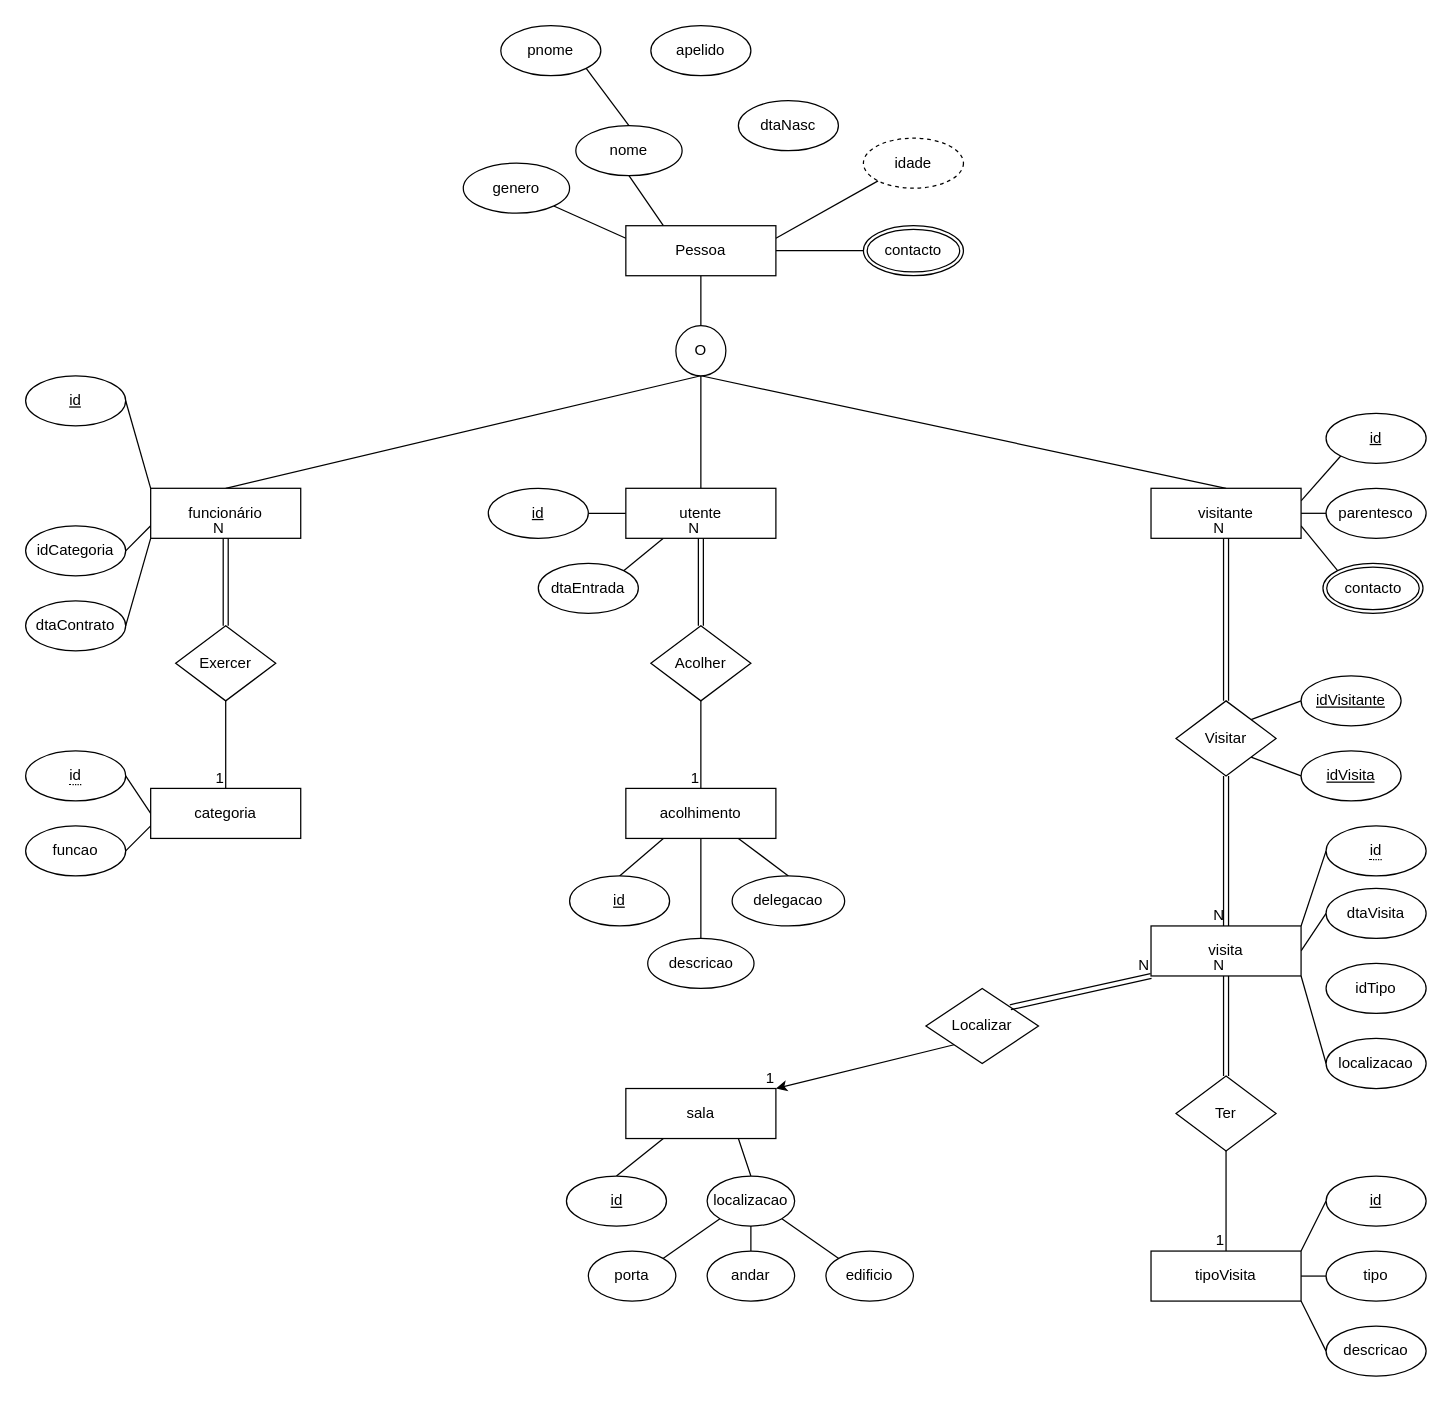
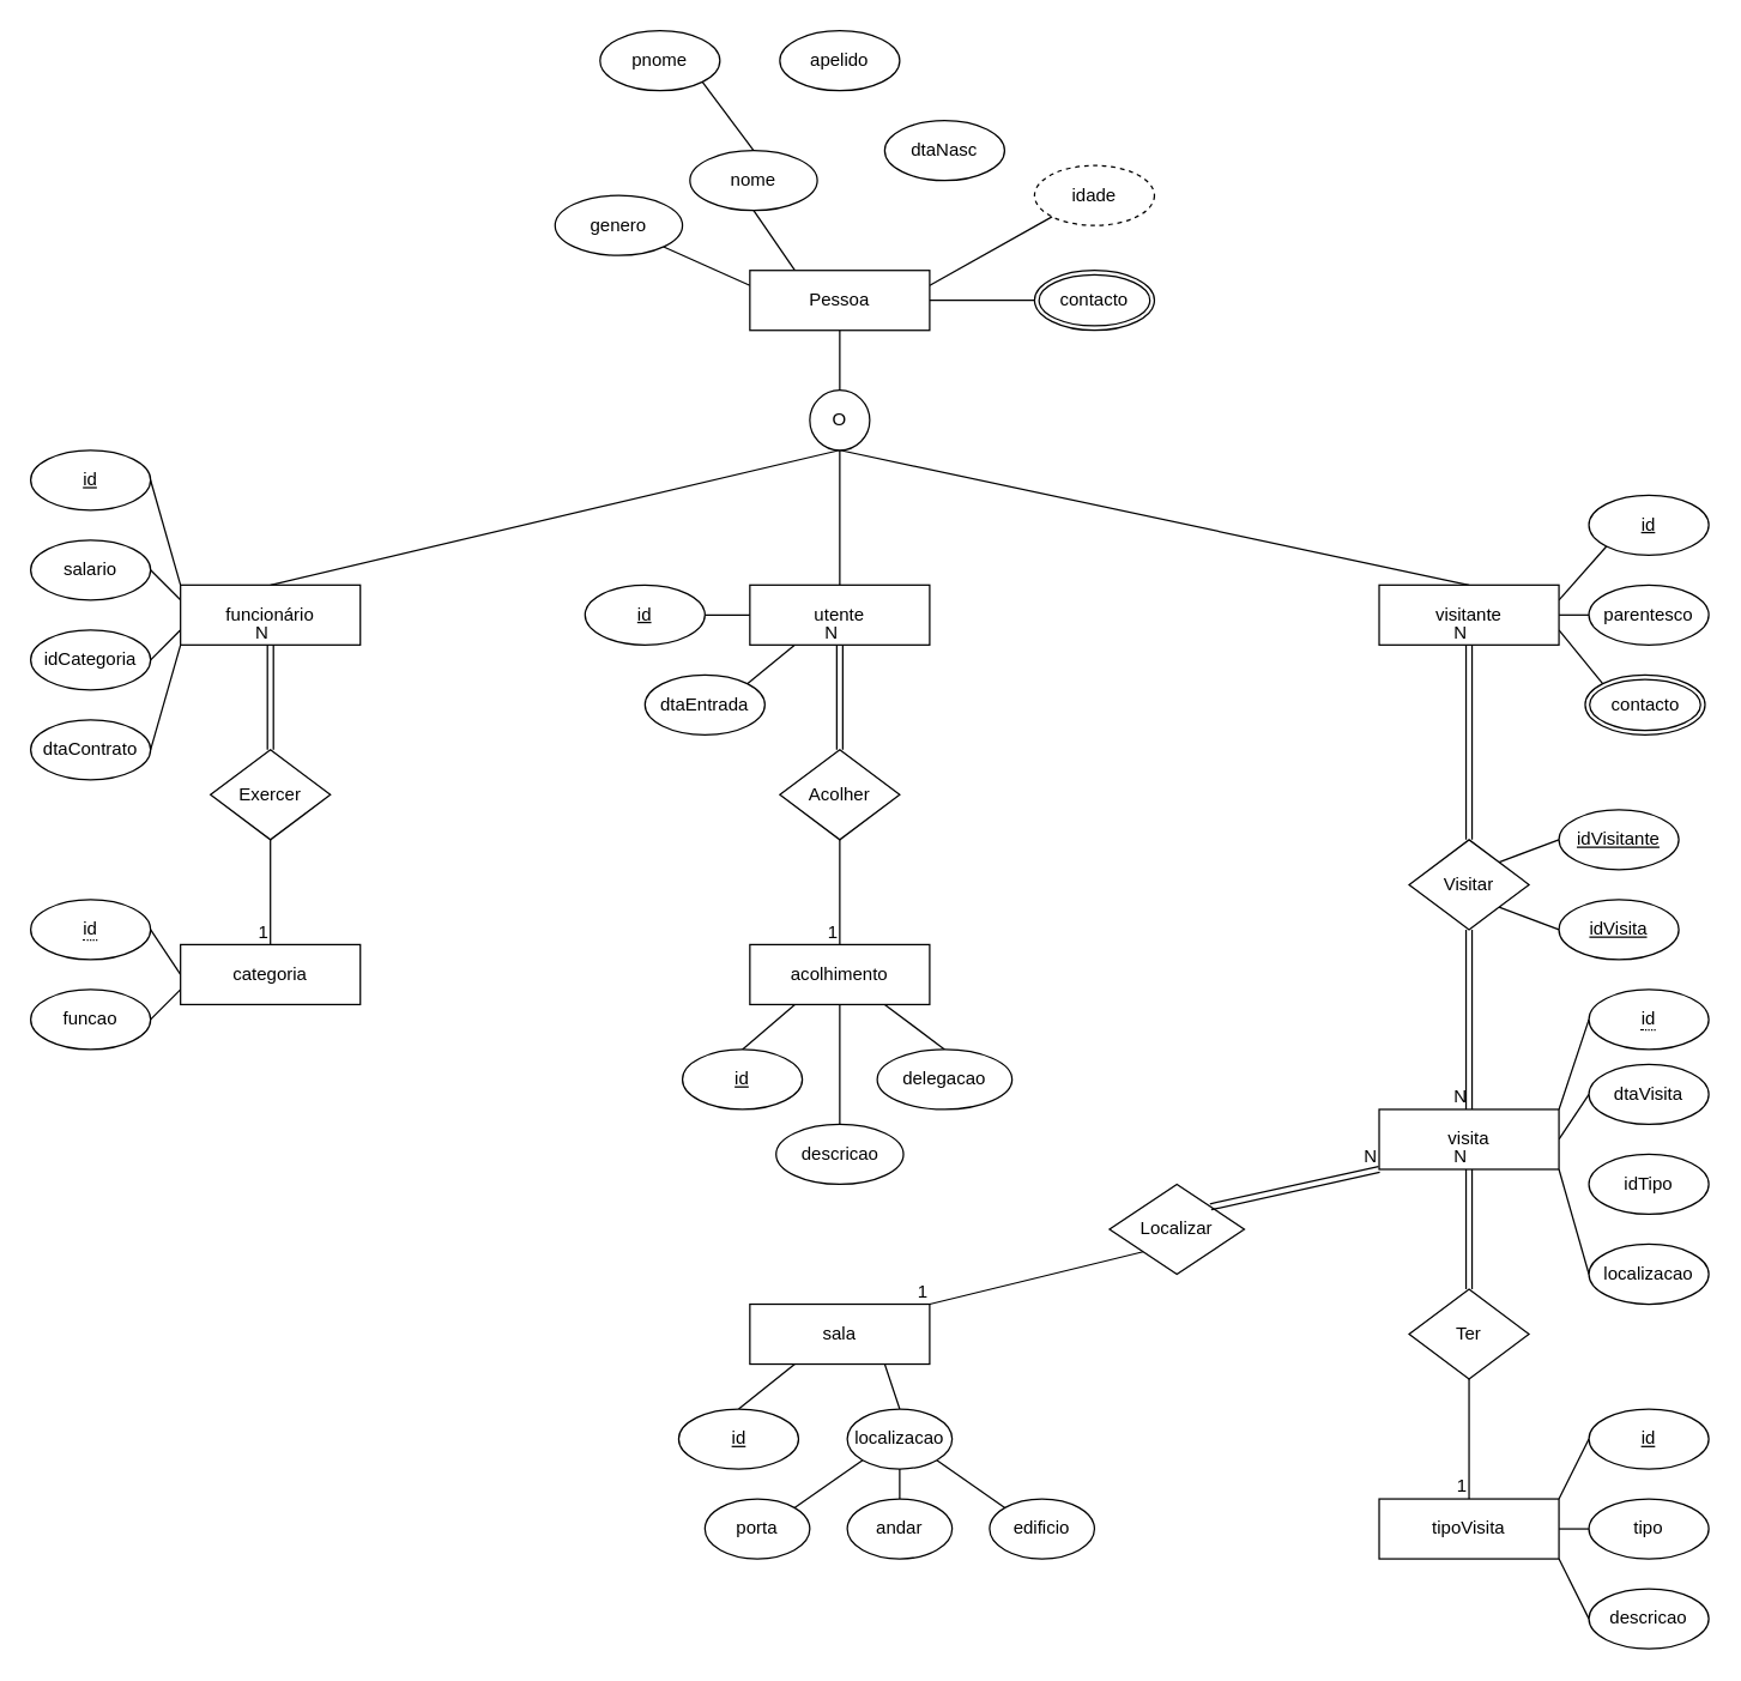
+ <mxCell id="33" value="salario" style="ellipse;whiteSpace=wrap;html=1;align=center;" parent="1" vertex="1"><mxGeometry x="20" y="360" width="80" height="40" as="geometry" /></mxCell>
+ <mxCell id="20" style="edgeStyle=none;rounded=0;orthogonalLoop=1;jettySize=auto;html=1;exitX=0;exitY=0.25;exitDx=0;exitDy=0;entryX=1;entryY=0.5;entryDx=0;entryDy=0;endArrow=none;endFill=0;" parent="1" source="22" target="33" edge="1"><mxGeometry relative="1" as="geometry" /></mxCell>
- <mxCell id="99" value="" style="endArrow=classic;html=1;rounded=0;entryX=1;entryY=0;entryDx=0;entryDy=0;exitX=0;exitY=1;exitDx=0;exitDy=0;" edge="1" parent="1" source="85" target="66"><mxGeometry relative="1" as="geometry"><mxPoint x="612.5" y="790" as="sourcePoint" /><mxPoint x="772.5" y="790" as="targetPoint" /></mxGeometry></mxCell>
+ <mxCell id="99" value="" style="endArrow=none;html=1;rounded=0;entryX=1;entryY=0;entryDx=0;entryDy=0;exitX=0;exitY=1;exitDx=0;exitDy=0;" edge="1" parent="1" source="85" target="66"><mxGeometry relative="1" as="geometry"><mxPoint x="612.5" y="790" as="sourcePoint" /><mxPoint x="772.5" y="790" as="targetPoint" /></mxGeometry></mxCell>
